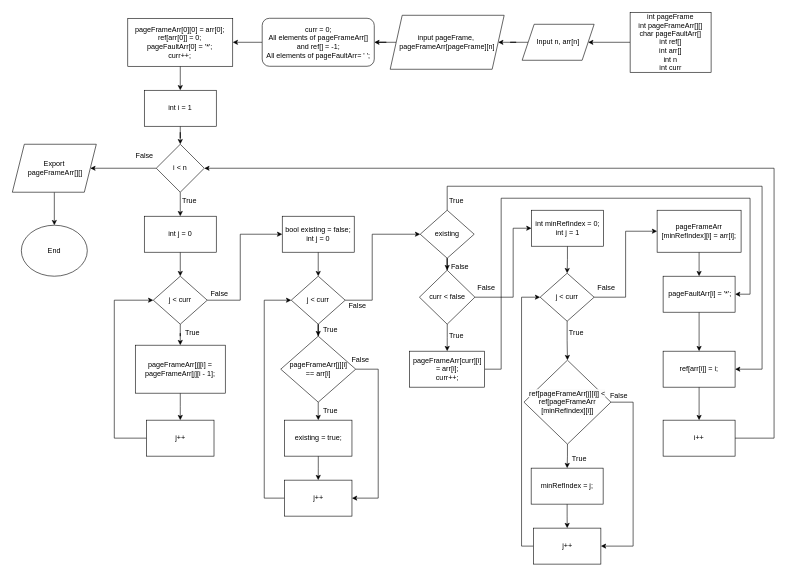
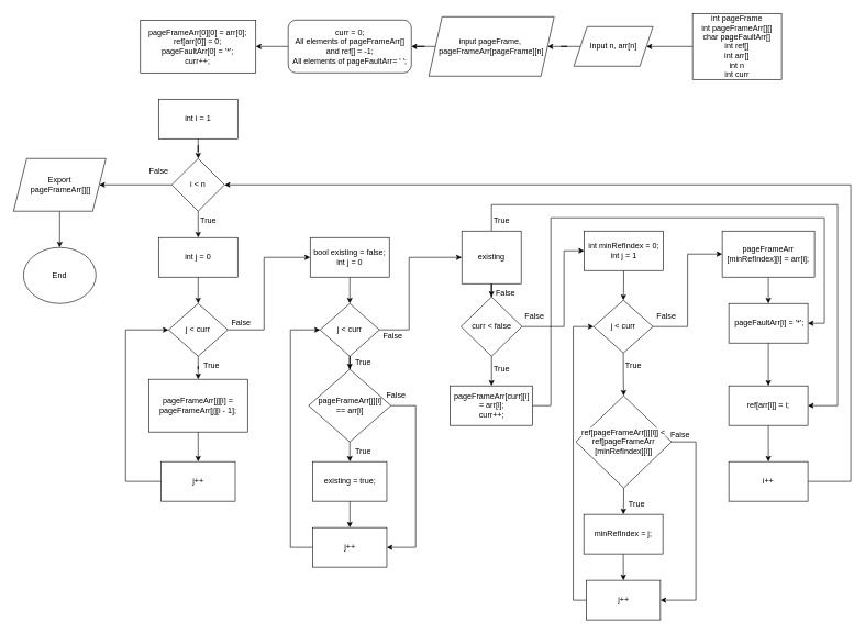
- <mxCell id="10" value="" style="edgeStyle=orthogonalEdgeStyle;rounded=0;orthogonalLoop=1;jettySize=auto;html=1;" parent="1" source="11" target="13" edge="1"><mxGeometry relative="1" as="geometry" /></mxCell>
- <mxCell id="40" value="existing" style="rhombus;whiteSpace=wrap;html=1;" parent="1" vertex="1"><mxGeometry x="700" y="350" width="90" height="80" as="geometry" /></mxCell>
+ <mxCell id="40" value="existing" style="whiteSpace=wrap;html=1;rounded=0;" parent="1" vertex="1"><mxGeometry x="700" y="350" width="90" height="80" as="geometry" /></mxCell>
